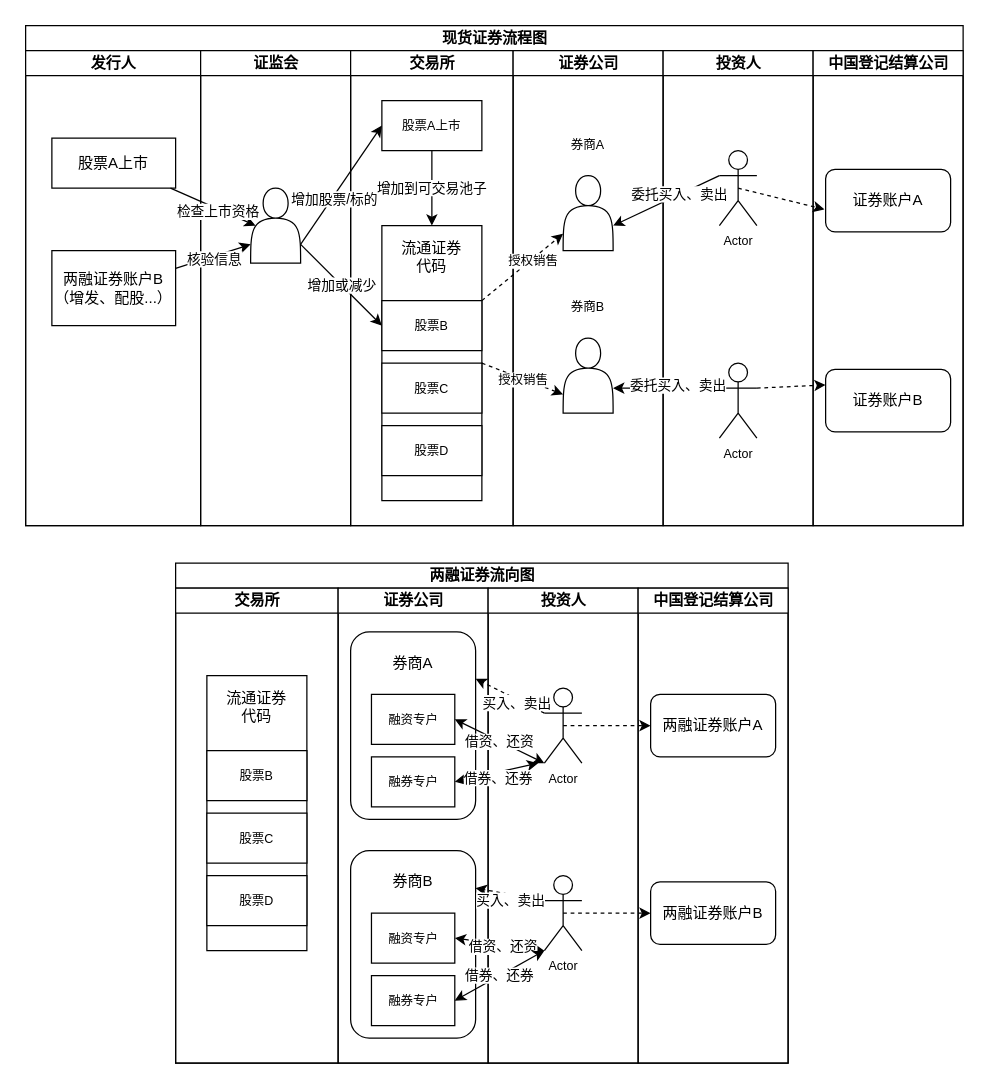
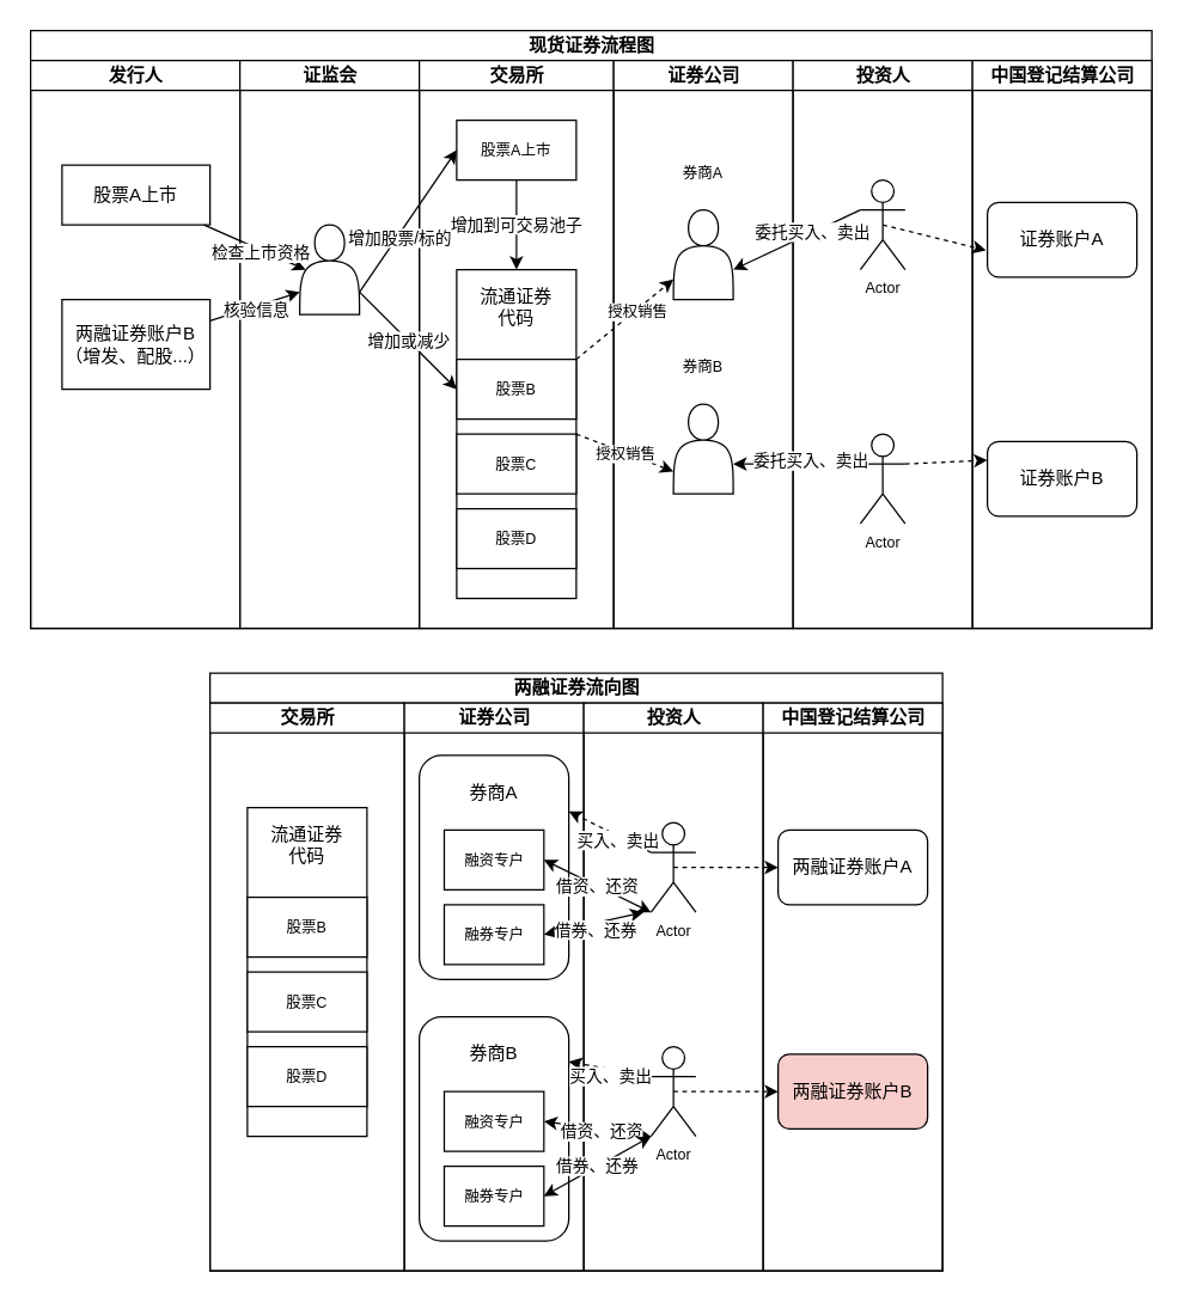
- <mxCell id="63" value="两融证券账户B" style="rounded=1;whiteSpace=wrap;html=1;" vertex="1" parent="61"><mxGeometry x="10" y="235" width="100" height="50" as="geometry" /></mxCell>
+ <mxCell id="63" value="两融证券账户B" style="rounded=1;whiteSpace=wrap;html=1;fillColor=#f8cecc;" vertex="1" parent="61"><mxGeometry x="10" y="235" width="100" height="50" as="geometry" /></mxCell>
